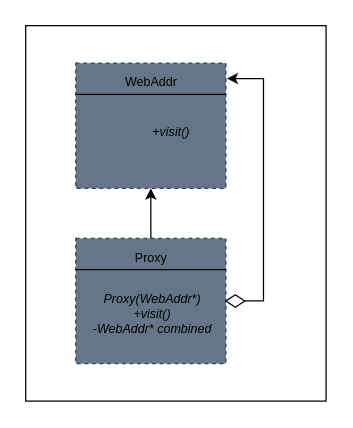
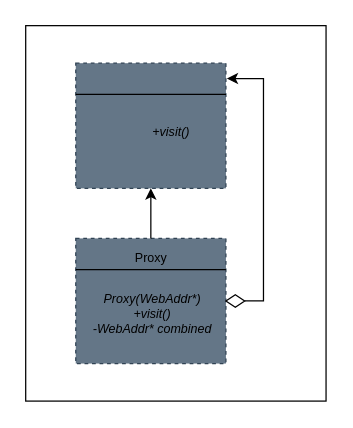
- <mxCell id="7" value="WebAddr" style="text;html=1;align=center;verticalAlign=middle;resizable=0;points=[];autosize=1;strokeColor=none;fillColor=none;fontSize=10;dashed=1;" vertex="1" parent="4"><mxGeometry x="25" width="70" height="30" as="geometry" /></mxCell>
